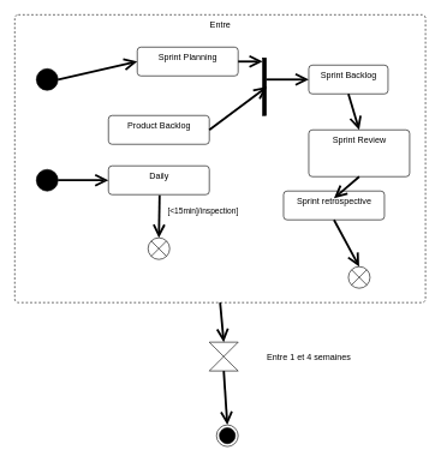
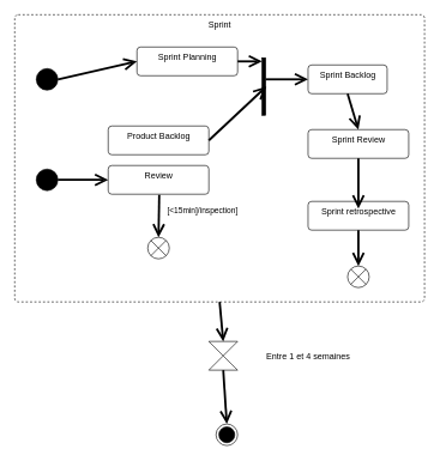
- <mxCell id="13" value="Entre" style="html=1;align=center;verticalAlign=top;rounded=1;absoluteArcSize=1;arcSize=10;dashed=1;fillStyle=auto;fillColor=none;" parent="1" vertex="1"><mxGeometry x="20" y="20" width="570" height="400" as="geometry" /></mxCell>
+ <mxCell id="13" value="Sprint" style="html=1;align=center;verticalAlign=top;rounded=1;absoluteArcSize=1;arcSize=10;dashed=1;fillStyle=auto;fillColor=none;" parent="1" vertex="1"><mxGeometry x="20" y="20" width="570" height="400" as="geometry" /></mxCell>
- <mxCell id="21" value="Product Backlog" style="html=1;align=center;verticalAlign=top;rounded=1;absoluteArcSize=1;arcSize=10;dashed=0;" parent="1" vertex="1"><mxGeometry x="150" y="160" width="140" height="40" as="geometry" /></mxCell>
+ <mxCell id="21" value="Product Backlog" style="html=1;align=center;verticalAlign=top;rounded=1;absoluteArcSize=1;arcSize=10;dashed=0;" parent="1" vertex="1"><mxGeometry x="150" y="175" width="140" height="40" as="geometry" /></mxCell>
- <mxCell id="18" value="Sprint Review" style="html=1;align=center;verticalAlign=top;rounded=1;absoluteArcSize=1;arcSize=10;dashed=0;" parent="1" vertex="1"><mxGeometry x="428" y="180" width="140" height="65" as="geometry" /></mxCell>
+ <mxCell id="18" value="Sprint Review" style="html=1;align=center;verticalAlign=top;rounded=1;absoluteArcSize=1;arcSize=10;dashed=0;" parent="1" vertex="1"><mxGeometry x="428" y="180" width="140" height="40" as="geometry" /></mxCell>
- <mxCell id="12" value="Daily" style="html=1;align=center;verticalAlign=top;rounded=1;absoluteArcSize=1;arcSize=10;dashed=0;" parent="1" vertex="1"><mxGeometry x="150" y="230" width="140" height="40" as="geometry" /></mxCell>
+ <mxCell id="12" value="Review" style="html=1;align=center;verticalAlign=top;rounded=1;absoluteArcSize=1;arcSize=10;dashed=0;" parent="1" vertex="1"><mxGeometry x="150" y="230" width="140" height="40" as="geometry" /></mxCell>
- <mxCell id="5" value="Sprint retrospective" style="html=1;align=center;verticalAlign=top;rounded=1;absoluteArcSize=1;arcSize=10;dashed=0;" parent="1" vertex="1"><mxGeometry x="393" y="265" width="140" height="40" as="geometry" /></mxCell>
+ <mxCell id="5" value="Sprint retrospective" style="html=1;align=center;verticalAlign=top;rounded=1;absoluteArcSize=1;arcSize=10;dashed=0;" parent="1" vertex="1"><mxGeometry x="428" y="280" width="140" height="40" as="geometry" /></mxCell>
